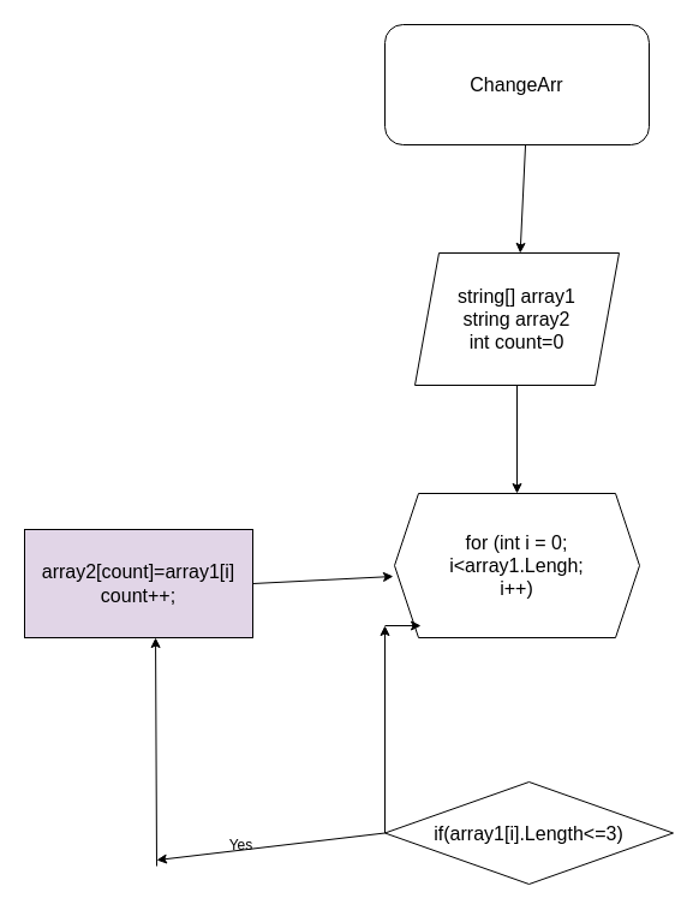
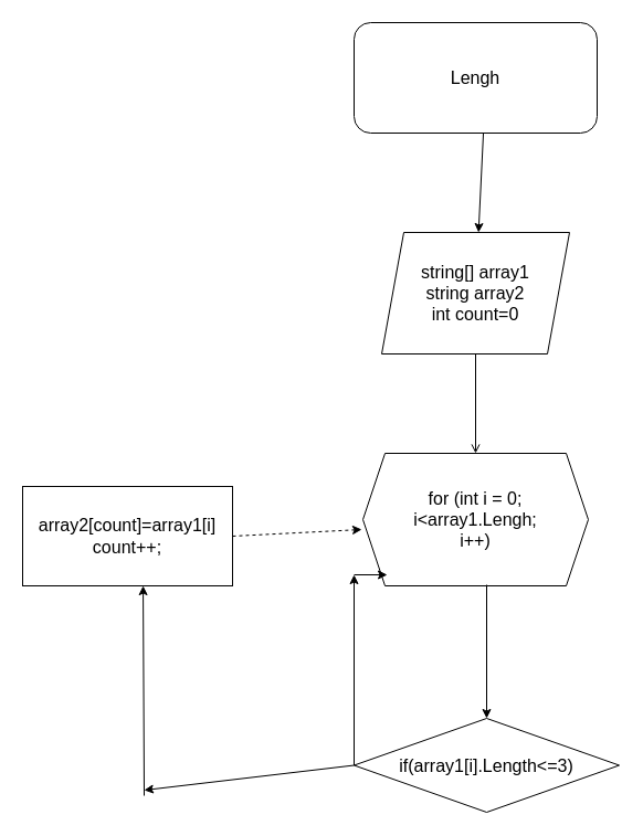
- <mxCell id="2" value="&lt;font size=&quot;3&quot;&gt;ChangeArr&lt;/font&gt;" style="rounded=1;whiteSpace=wrap;html=1;" vertex="1" parent="1"><mxGeometry x="320" y="20" width="220" height="100" as="geometry" /></mxCell>
+ <mxCell id="2" value="&lt;font size=&quot;3&quot;&gt;Lengh&lt;/font&gt;" style="rounded=1;whiteSpace=wrap;html=1;" vertex="1" parent="1"><mxGeometry x="320" y="20" width="220" height="100" as="geometry" /></mxCell>
- <mxCell id="6" value="" style="endArrow=classic;html=1;rounded=0;exitX=0.5;exitY=1;exitDx=0;exitDy=0;entryX=0.5;entryY=0;entryDx=0;entryDy=0;" edge="1" parent="1" source="3" target="5"><mxGeometry width="50" height="50" relative="1" as="geometry"><mxPoint x="470" y="400" as="sourcePoint" /><mxPoint x="520" y="350" as="targetPoint" /></mxGeometry></mxCell>
+ <mxCell id="6" value="" style="endArrow=open;html=1;rounded=0;exitX=0.5;exitY=1;exitDx=0;exitDy=0;entryX=0.5;entryY=0;entryDx=0;entryDy=0;" edge="1" parent="1" source="3" target="5"><mxGeometry width="50" height="50" relative="1" as="geometry"><mxPoint x="470" y="400" as="sourcePoint" /><mxPoint x="520" y="350" as="targetPoint" /></mxGeometry></mxCell>
- <mxCell id="14" value="" style="endArrow=classic;html=1;rounded=0;exitX=1;exitY=0.5;exitDx=0;exitDy=0;entryX=-0.005;entryY=0.575;entryDx=0;entryDy=0;entryPerimeter=0;" edge="1" parent="1" source="12" target="5"><mxGeometry width="50" height="50" relative="1" as="geometry"><mxPoint x="470" y="480" as="sourcePoint" /><mxPoint x="520" y="430" as="targetPoint" /></mxGeometry></mxCell>
+ <mxCell id="14" value="" style="endArrow=classic;html=1;rounded=0;exitX=1;exitY=0.5;exitDx=0;exitDy=0;entryX=-0.005;entryY=0.575;entryDx=0;entryDy=0;entryPerimeter=0;dashed=1;" edge="1" parent="1" source="12" target="5"><mxGeometry width="50" height="50" relative="1" as="geometry"><mxPoint x="470" y="480" as="sourcePoint" /><mxPoint x="520" y="430" as="targetPoint" /></mxGeometry></mxCell>
- <mxCell id="12" value="&lt;font size=&quot;3&quot;&gt;array2[count]=array1[i]&lt;br&gt;count++;&lt;br&gt;&lt;/font&gt;" style="rounded=0;whiteSpace=wrap;html=1;fillColor=#e1d5e7;" vertex="1" parent="1"><mxGeometry x="20" y="440" width="190" height="90" as="geometry" /></mxCell>
+ <mxCell id="12" value="&lt;font size=&quot;3&quot;&gt;array2[count]=array1[i]&lt;br&gt;count++;&lt;br&gt;&lt;/font&gt;" style="rounded=0;whiteSpace=wrap;html=1;" vertex="1" parent="1"><mxGeometry x="20" y="440" width="190" height="90" as="geometry" /></mxCell>
+ <mxCell id="8" value="" style="endArrow=classic;html=1;rounded=0;exitX=0.549;exitY=0.992;exitDx=0;exitDy=0;entryX=0.5;entryY=0;entryDx=0;entryDy=0;exitPerimeter=0;" edge="1" parent="1" source="5" target="7"><mxGeometry width="50" height="50" relative="1" as="geometry"><mxPoint x="470" y="500" as="sourcePoint" /><mxPoint x="520" y="450" as="targetPoint" /></mxGeometry></mxCell>
- <mxCell id="15" value="Yes" style="text;html=1;align=center;verticalAlign=middle;resizable=0;points=[];autosize=1;strokeColor=none;fillColor=none;" vertex="1" parent="1"><mxGeometry x="180" y="688" width="40" height="30" as="geometry" /></mxCell>
